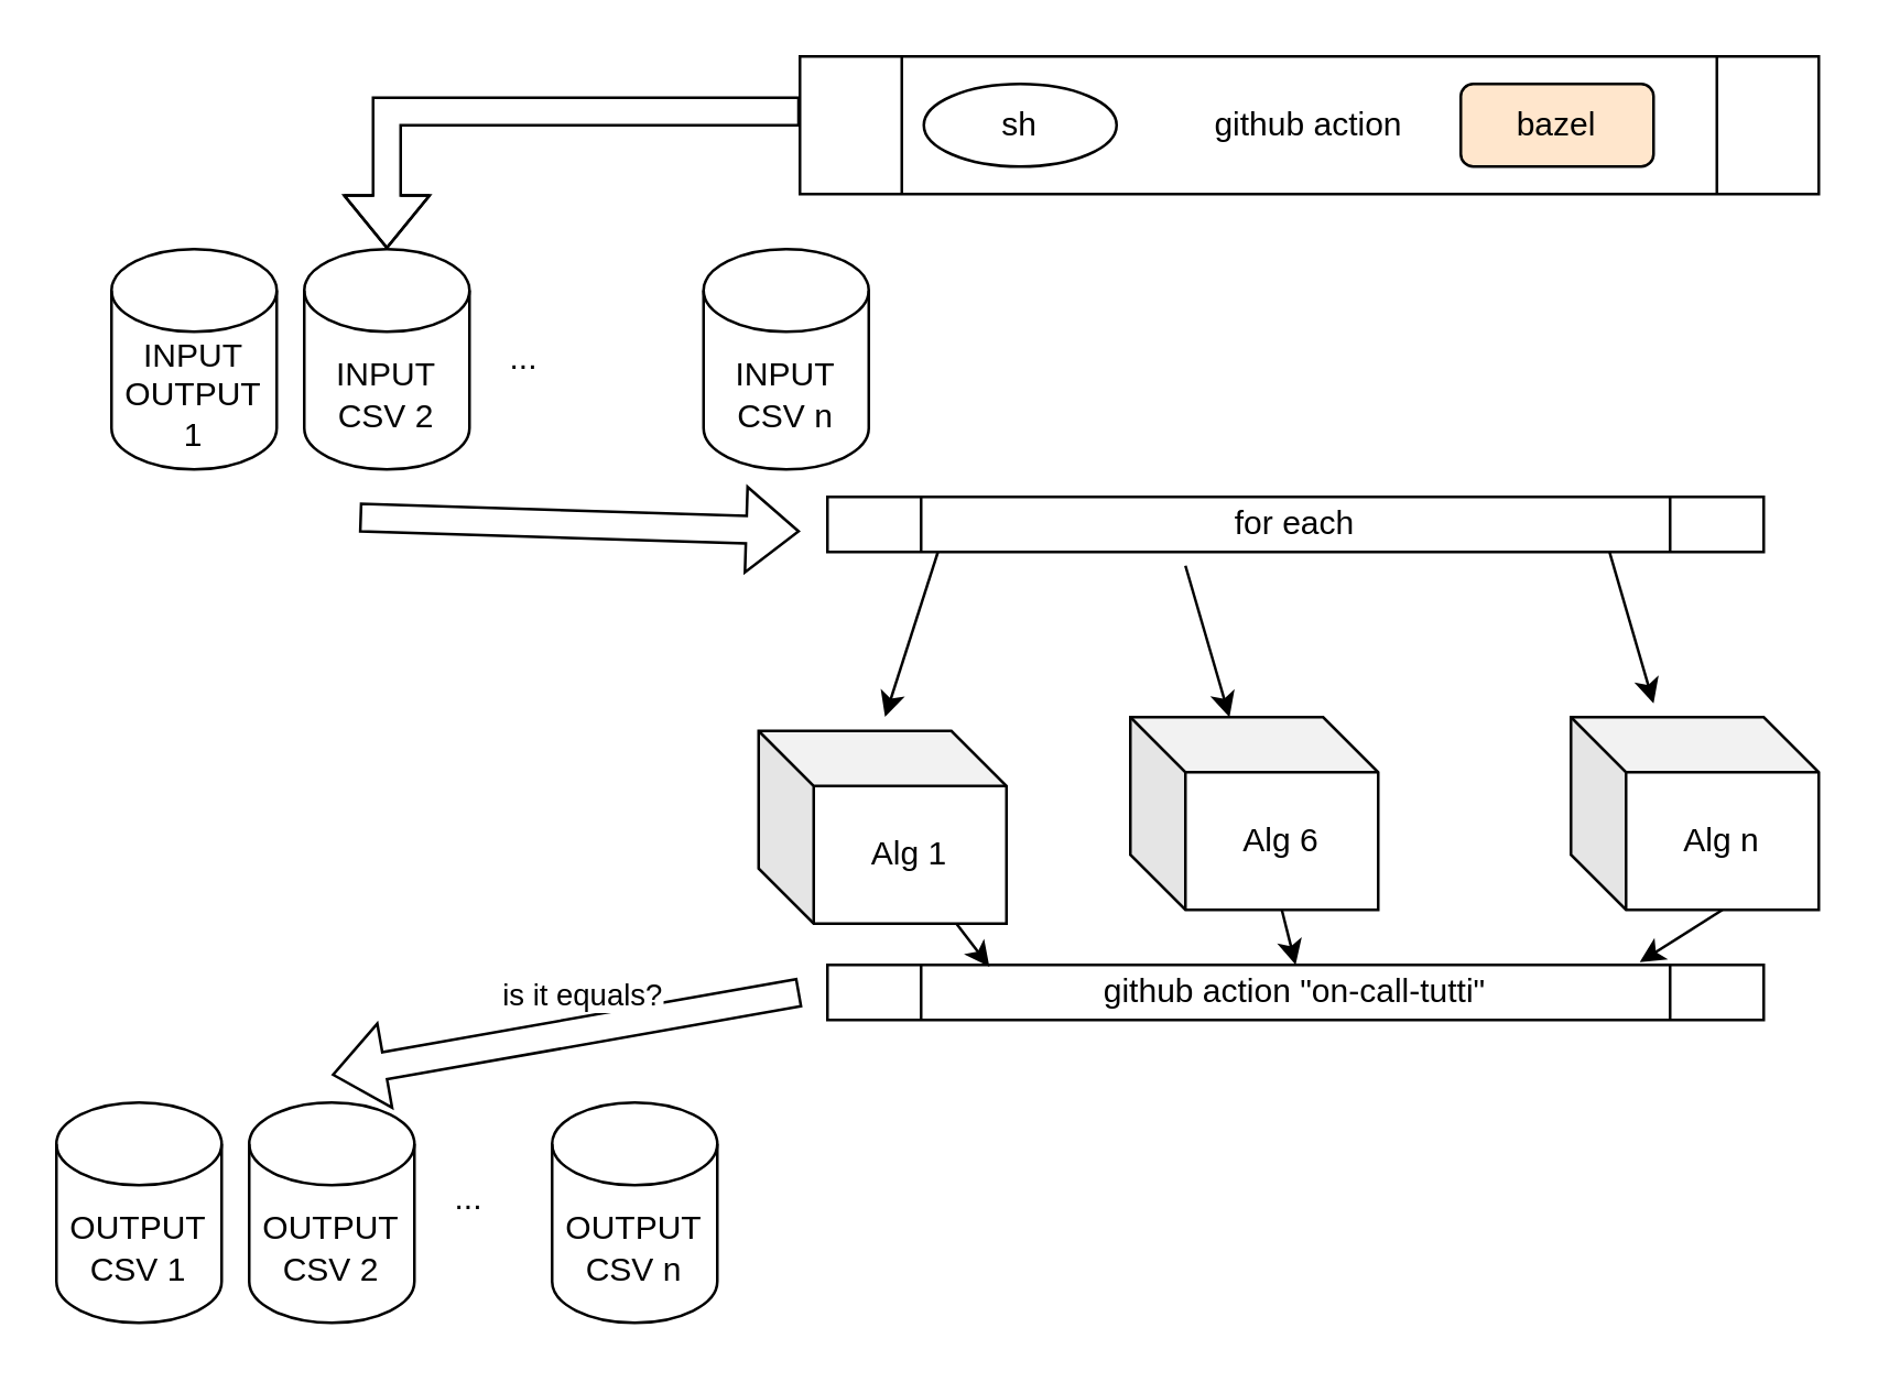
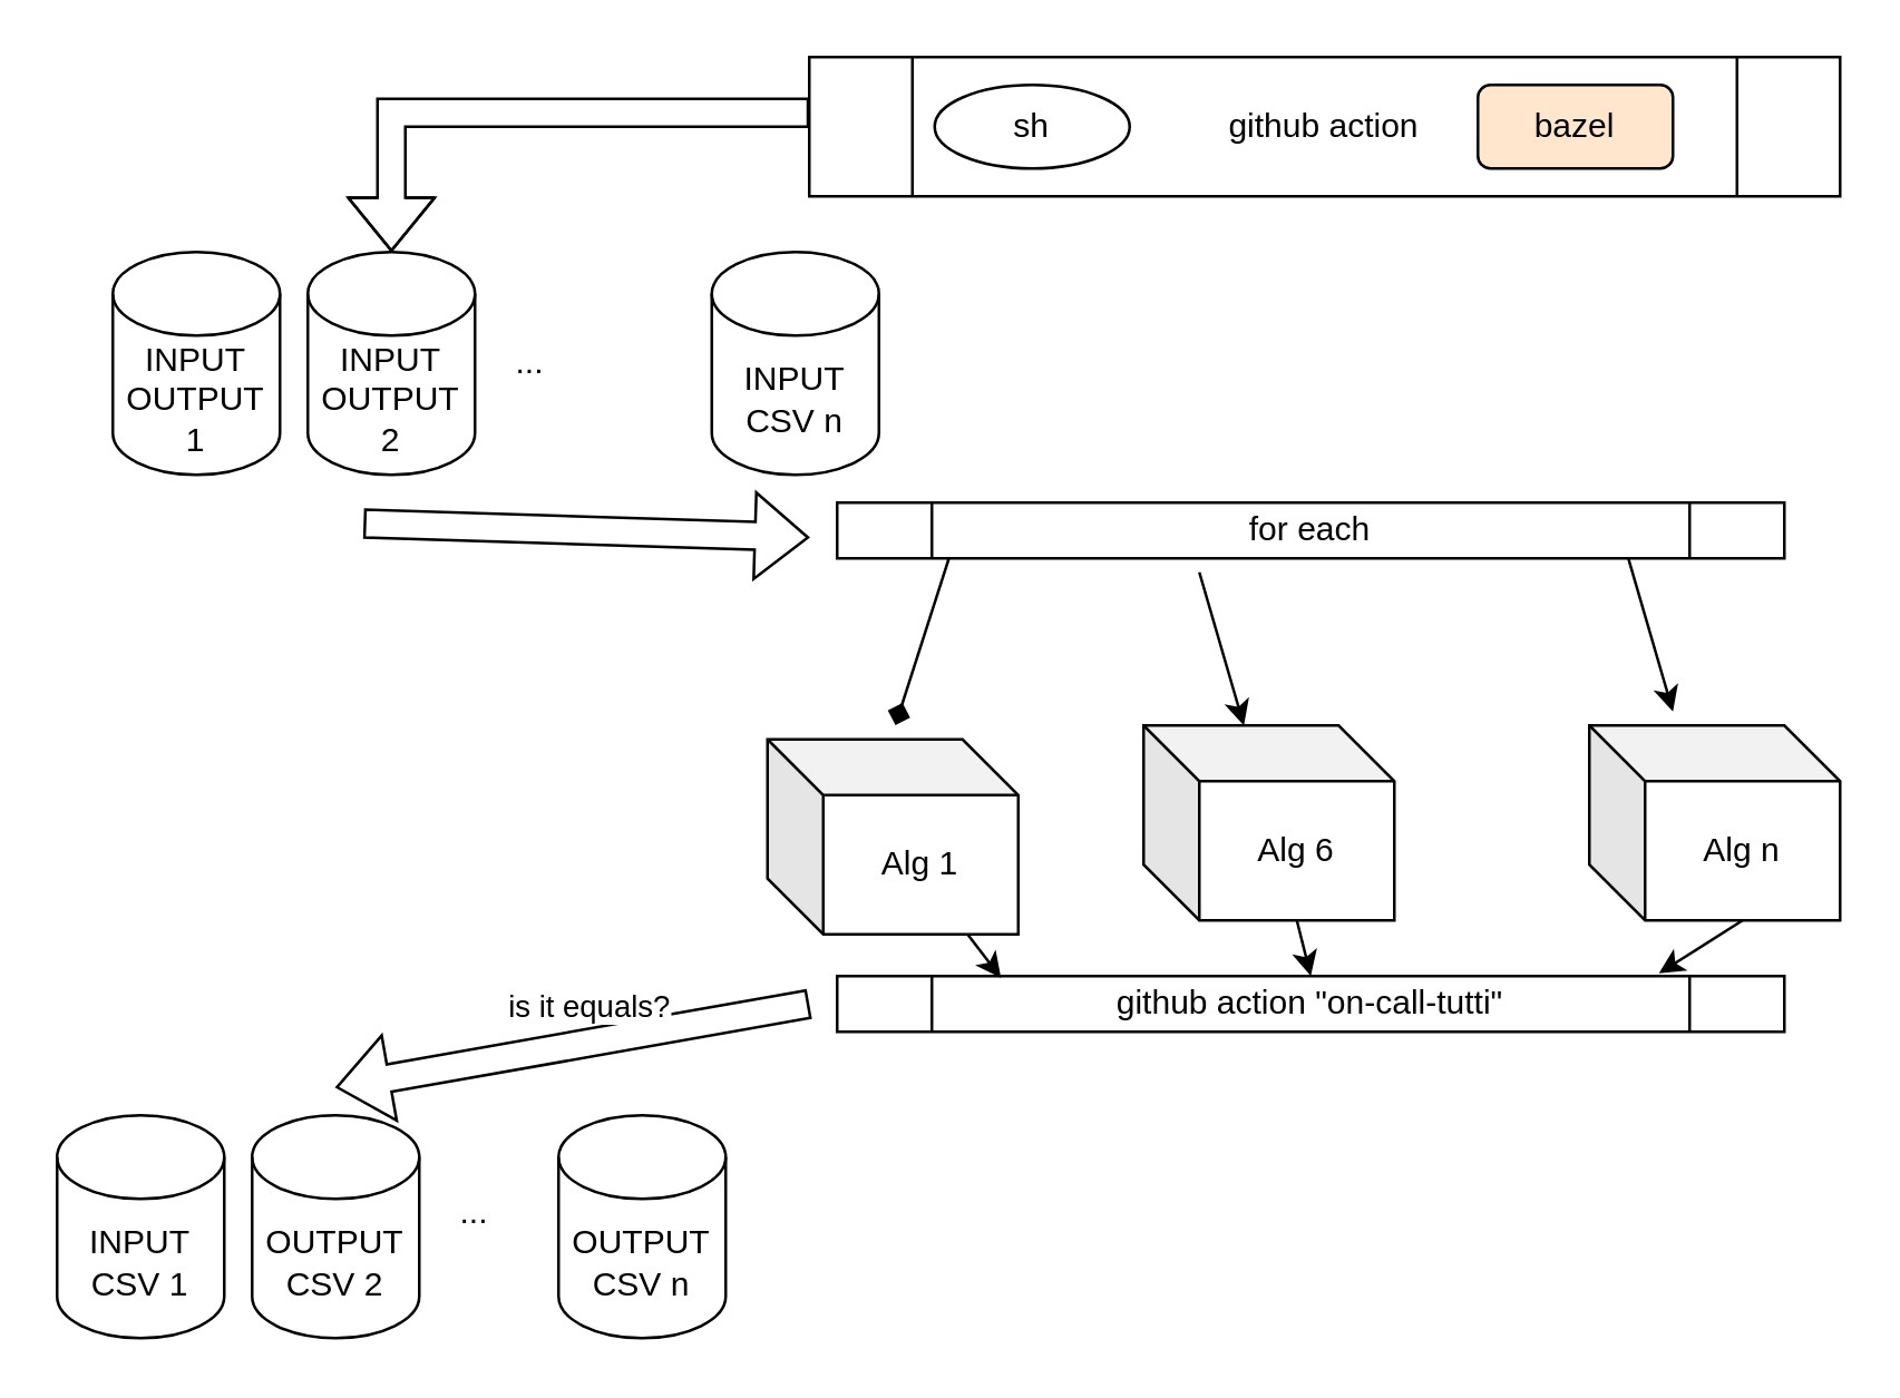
- <mxCell id="10" value="INPUT CSV 2" style="shape=cylinder3;whiteSpace=wrap;html=1;boundedLbl=1;backgroundOutline=1;size=15;" parent="1" vertex="1"><mxGeometry x="110" y="90" width="60" height="80" as="geometry" /></mxCell>
+ <mxCell id="10" value="INPUT OUTPUT 2" style="shape=cylinder3;whiteSpace=wrap;html=1;boundedLbl=1;backgroundOutline=1;size=15;" parent="1" vertex="1"><mxGeometry x="110" y="90" width="60" height="80" as="geometry" /></mxCell>
- <mxCell id="25" value="" style="endArrow=classic;html=1;rounded=0;exitX=0.118;exitY=1;exitDx=0;exitDy=0;exitPerimeter=0;entryX=0.51;entryY=-0.073;entryDx=0;entryDy=0;entryPerimeter=0;" parent="1" source="23" target="4" edge="1"><mxGeometry width="50" height="50" relative="1" as="geometry"><mxPoint x="410" y="240" as="sourcePoint" /><mxPoint x="460" y="190" as="targetPoint" /></mxGeometry></mxCell>
+ <mxCell id="25" value="" style="endArrow=diamond;html=1;rounded=0;exitX=0.118;exitY=1;exitDx=0;exitDy=0;exitPerimeter=0;entryX=0.51;entryY=-0.073;entryDx=0;entryDy=0;entryPerimeter=0;" parent="1" source="23" target="4" edge="1"><mxGeometry width="50" height="50" relative="1" as="geometry"><mxPoint x="410" y="240" as="sourcePoint" /><mxPoint x="460" y="190" as="targetPoint" /></mxGeometry></mxCell>
- <mxCell id="2" value="OUTPUT CSV 1" style="shape=cylinder3;whiteSpace=wrap;html=1;boundedLbl=1;backgroundOutline=1;size=15;" parent="1" vertex="1"><mxGeometry x="20" y="400" width="60" height="80" as="geometry" /></mxCell>
+ <mxCell id="2" value="INPUT CSV 1" style="shape=cylinder3;whiteSpace=wrap;html=1;boundedLbl=1;backgroundOutline=1;size=15;" parent="1" vertex="1"><mxGeometry x="20" y="400" width="60" height="80" as="geometry" /></mxCell>
